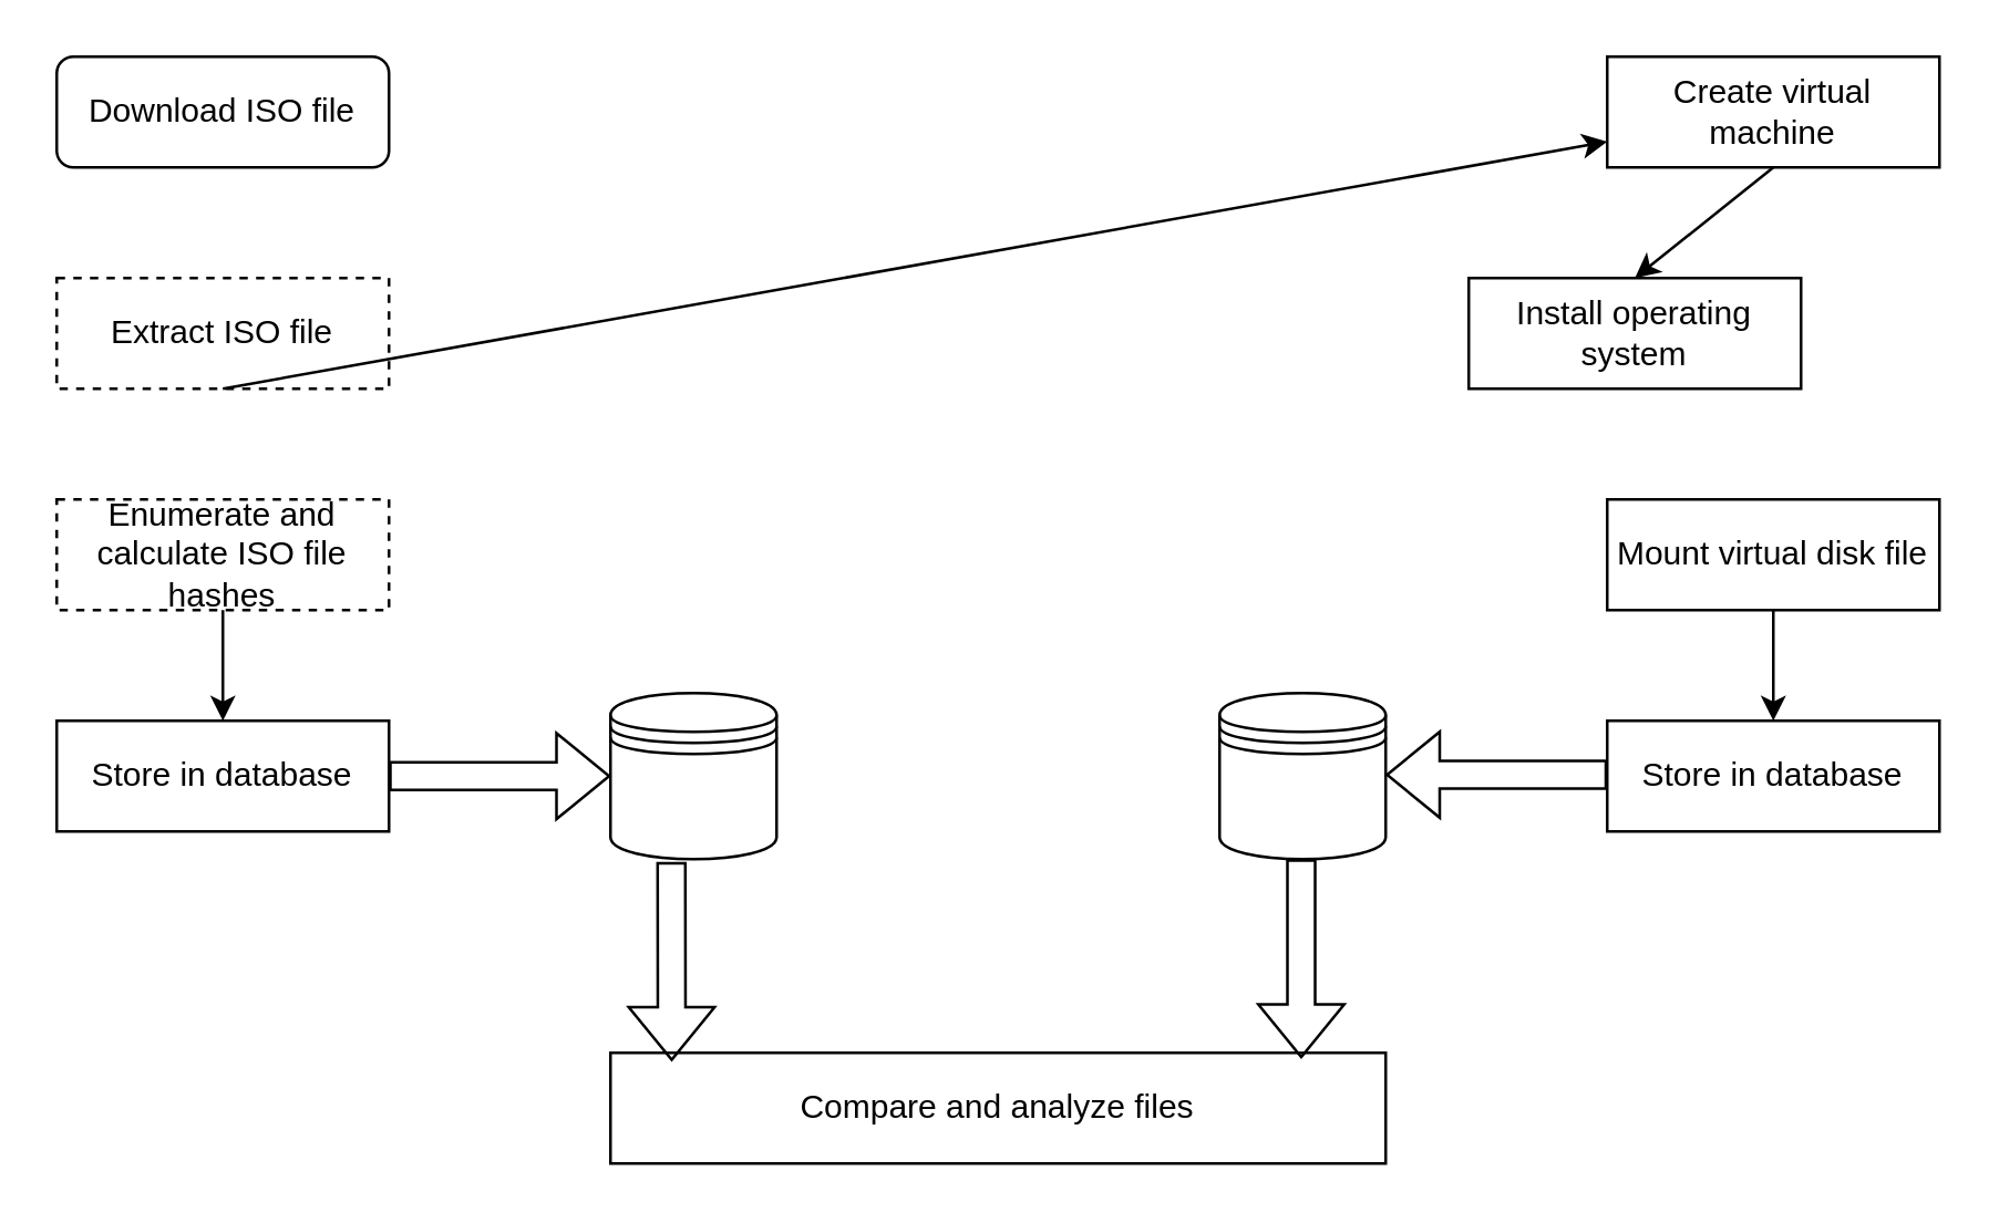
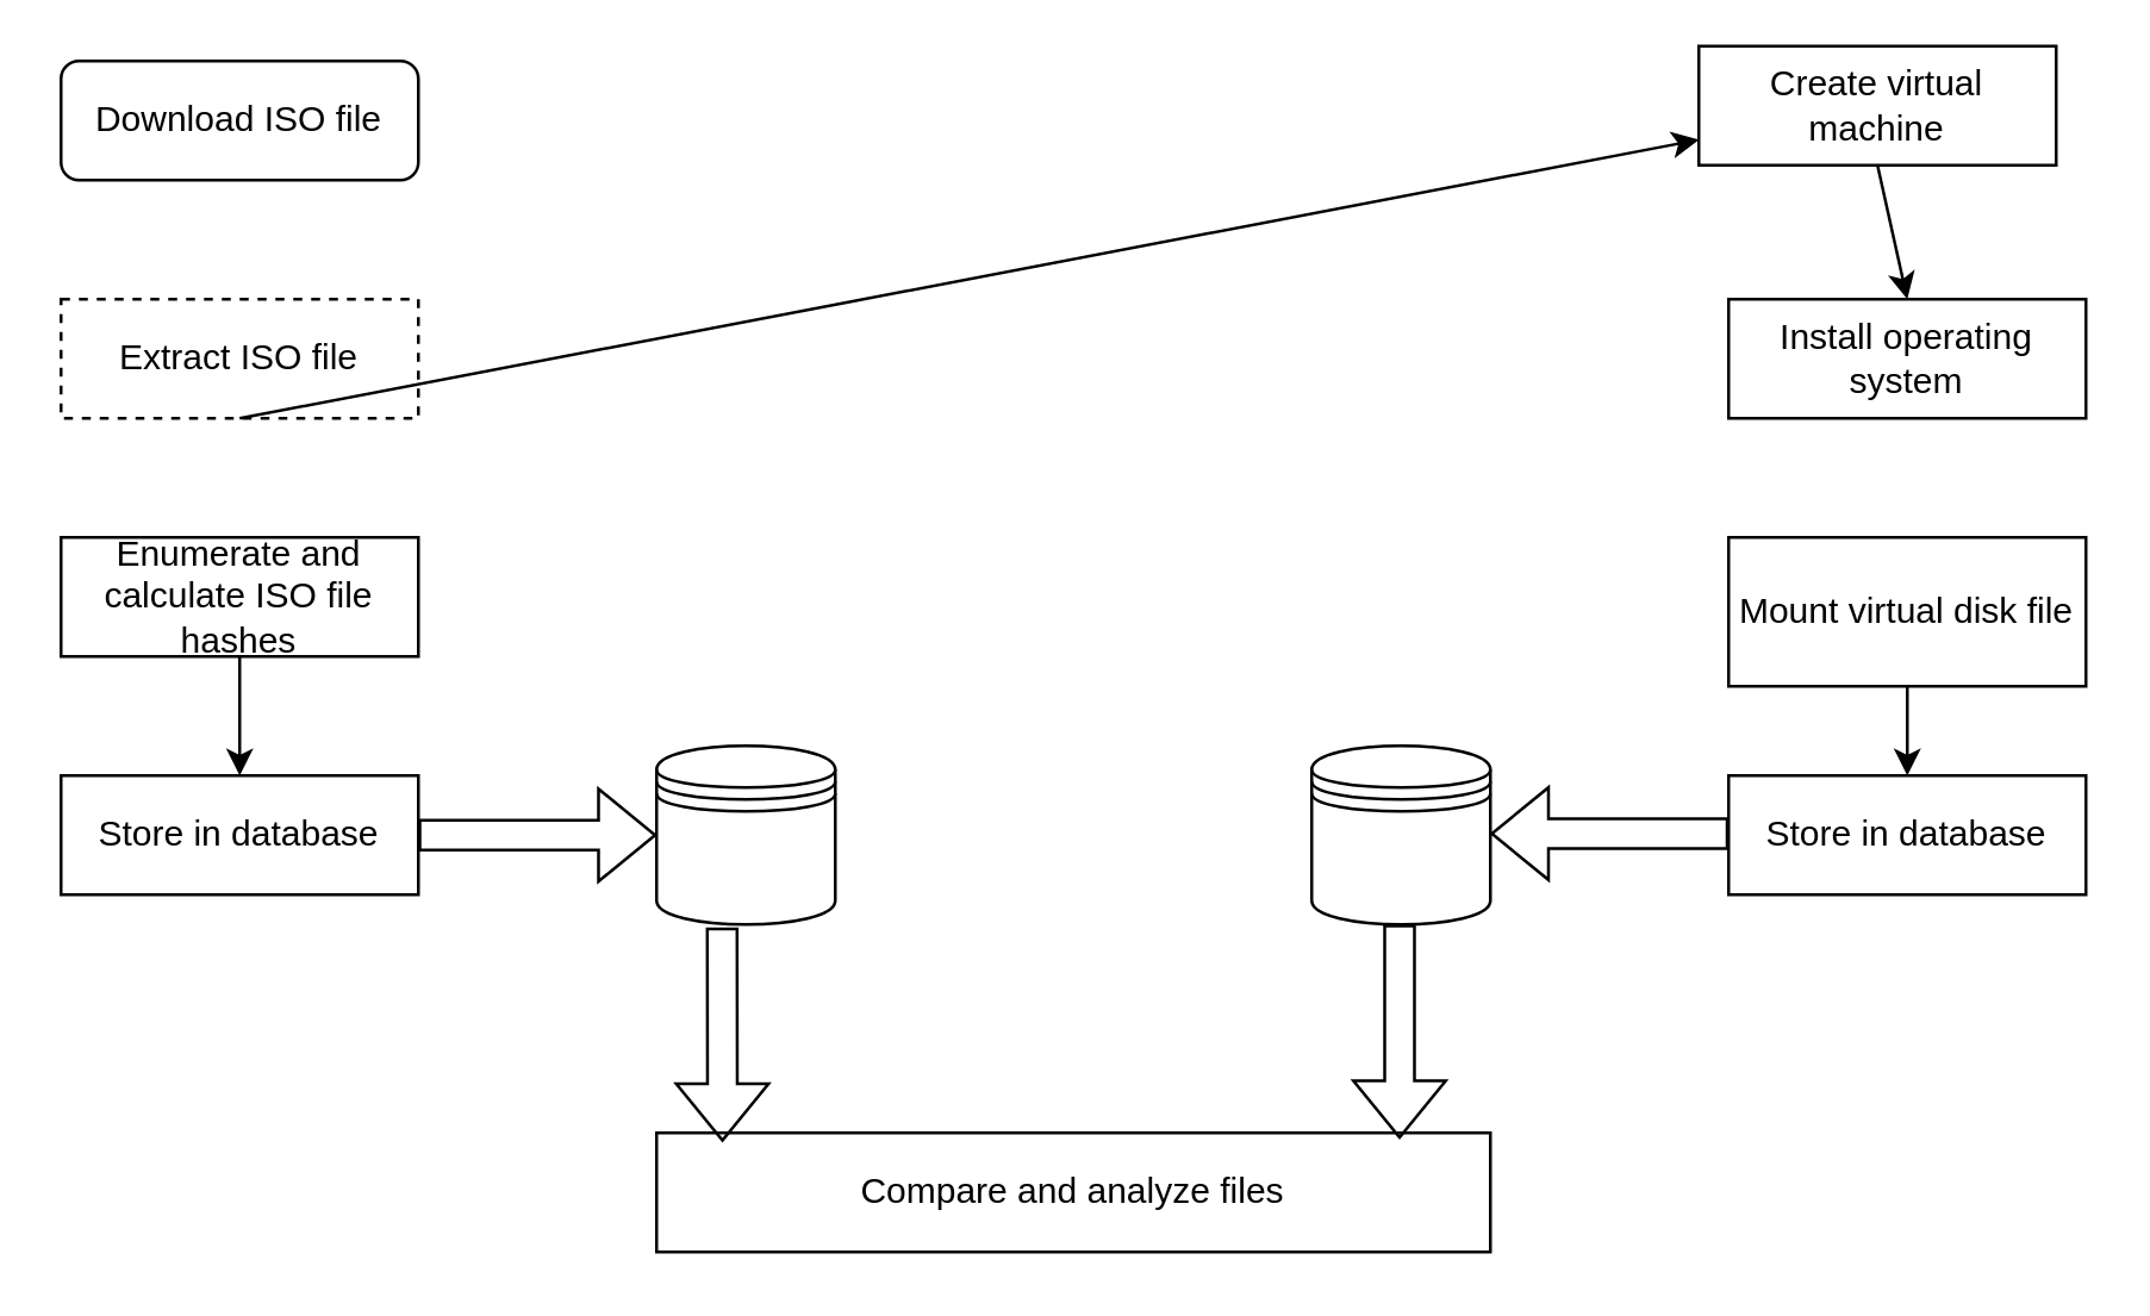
- <mxCell id="15" value="Create virtual machine" style="rounded=0;whiteSpace=wrap;html=1;" vertex="1" parent="1"><mxGeometry x="580" y="20" width="120" height="40" as="geometry" /></mxCell>
+ <mxCell id="15" value="Create virtual machine" style="rounded=0;whiteSpace=wrap;html=1;" vertex="1" parent="1"><mxGeometry x="570" y="15" width="120" height="40" as="geometry" /></mxCell>
- <mxCell id="14" value="&lt;span data-end=&quot;224&quot; data-start=&quot;196&quot;&gt;Install operating system&lt;/span&gt;" style="rounded=0;whiteSpace=wrap;html=1;" vertex="1" parent="1"><mxGeometry x="530" y="100" width="120" height="40" as="geometry" /></mxCell>
+ <mxCell id="14" value="&lt;span data-end=&quot;224&quot; data-start=&quot;196&quot;&gt;Install operating system&lt;/span&gt;" style="rounded=0;whiteSpace=wrap;html=1;" vertex="1" parent="1"><mxGeometry x="580" y="100" width="120" height="40" as="geometry" /></mxCell>
- <mxCell id="3" value="Enumerate and calculate ISO file hashes" style="rounded=0;whiteSpace=wrap;html=1;dashed=1;" vertex="1" parent="1"><mxGeometry x="20" y="180" width="120" height="40" as="geometry" /></mxCell>
+ <mxCell id="3" value="Enumerate and calculate ISO file hashes" style="rounded=0;whiteSpace=wrap;html=1;" vertex="1" parent="1"><mxGeometry x="20" y="180" width="120" height="40" as="geometry" /></mxCell>
- <mxCell id="13" value="Mount virtual disk file" style="rounded=0;whiteSpace=wrap;html=1;" vertex="1" parent="1"><mxGeometry x="580" y="180" width="120" height="40" as="geometry" /></mxCell>
+ <mxCell id="13" value="Mount virtual disk file" style="rounded=0;whiteSpace=wrap;html=1;" vertex="1" parent="1"><mxGeometry x="580" y="180" width="120" height="50" as="geometry" /></mxCell>
